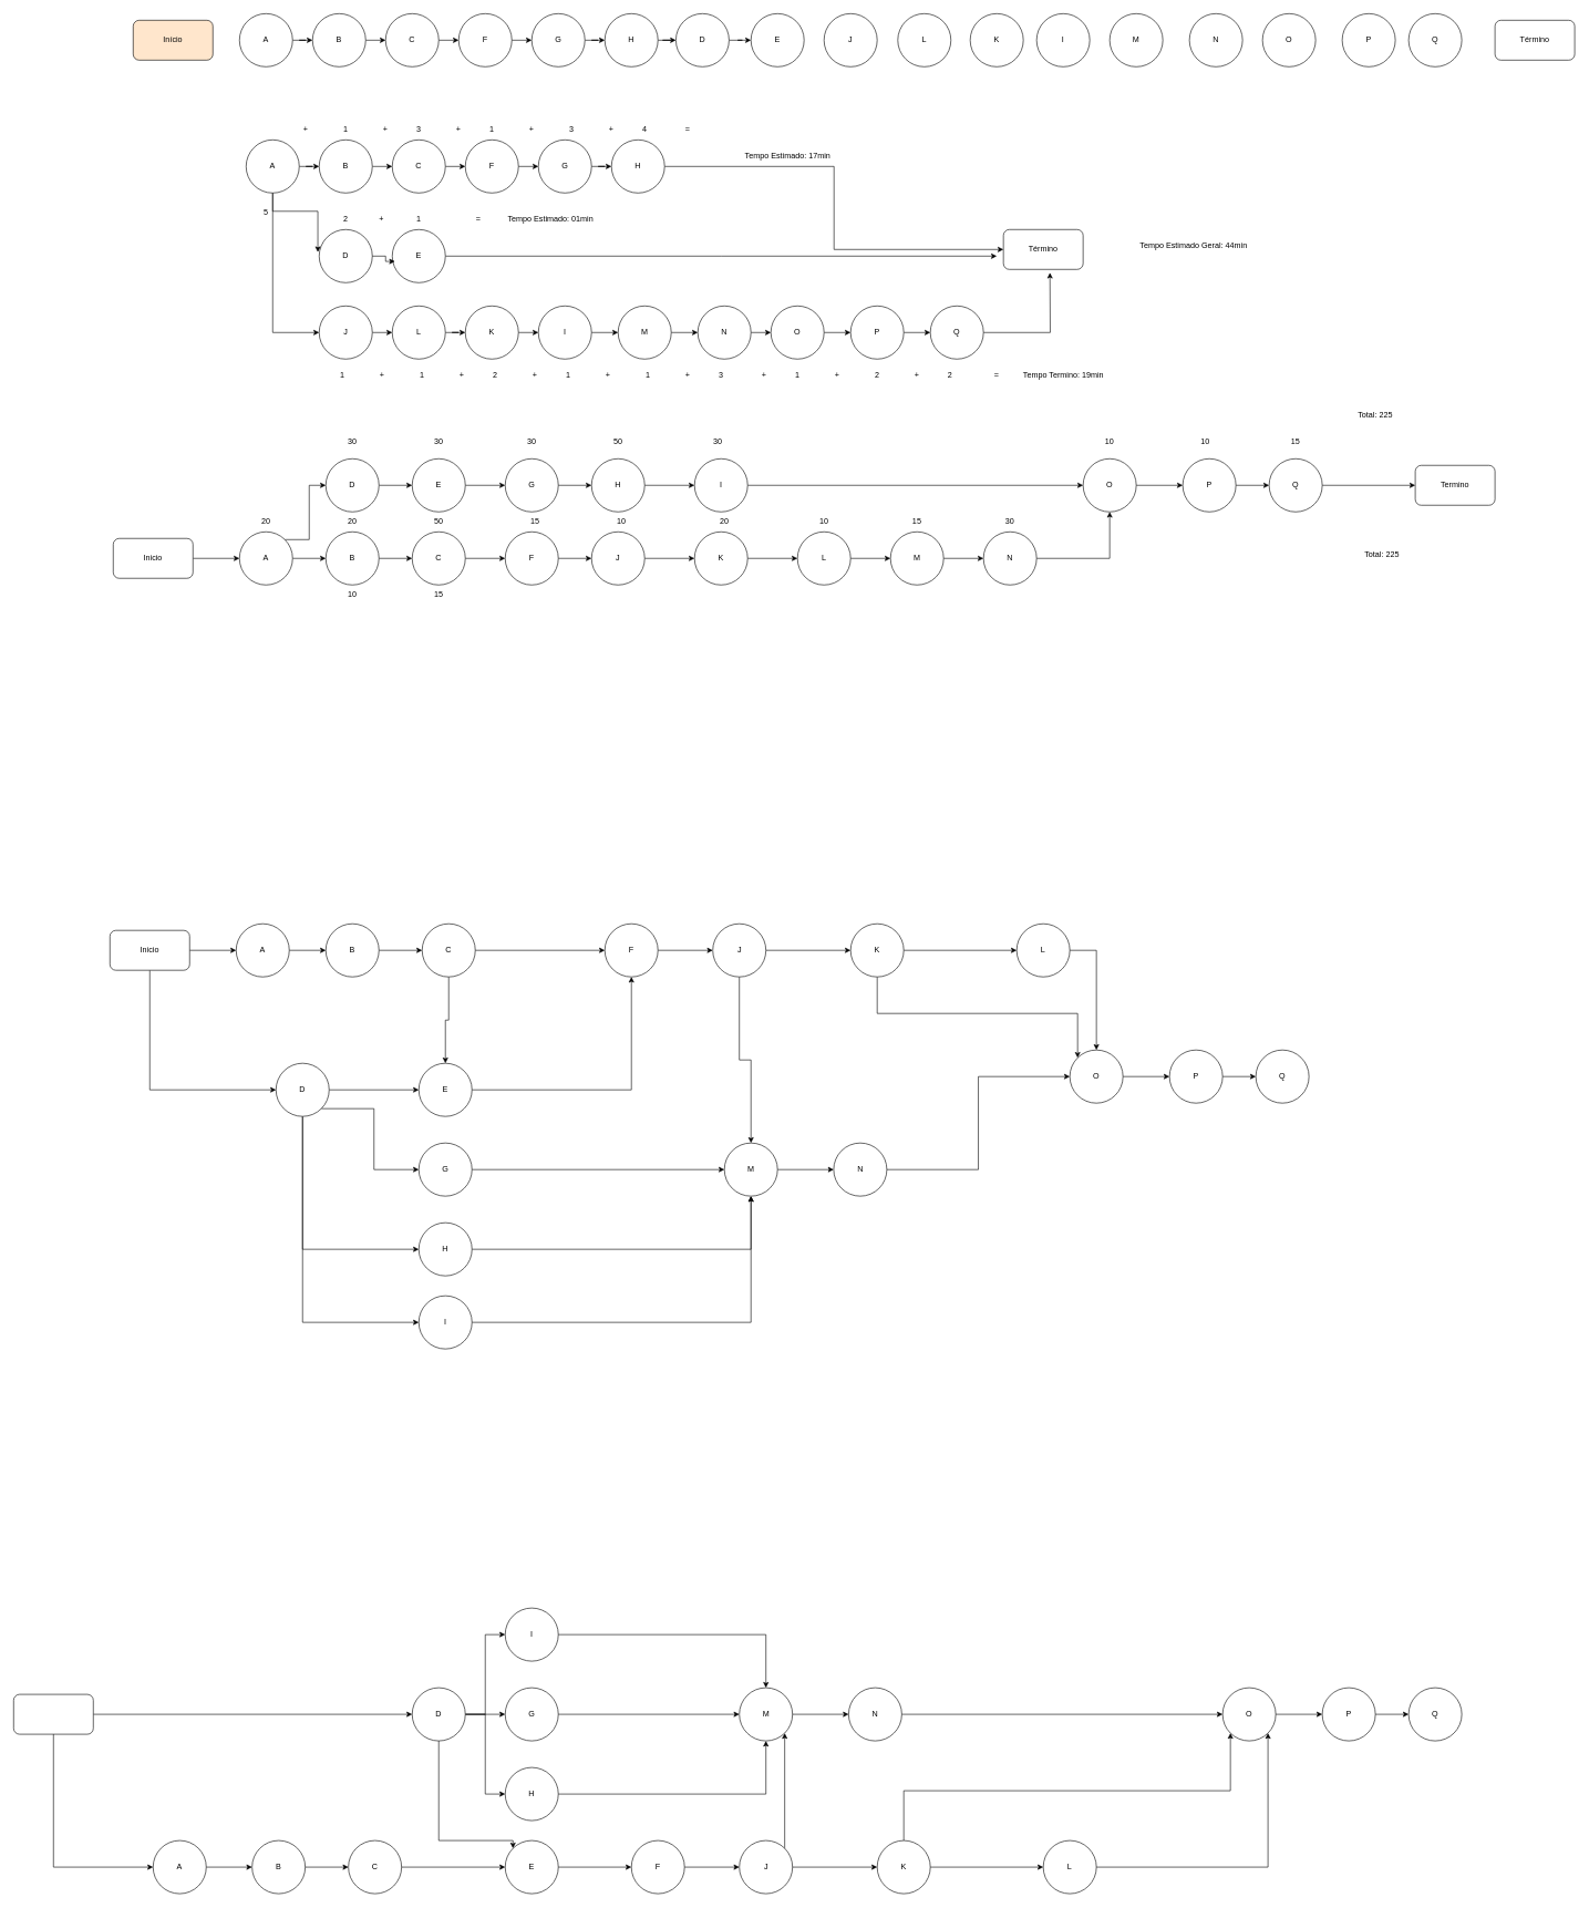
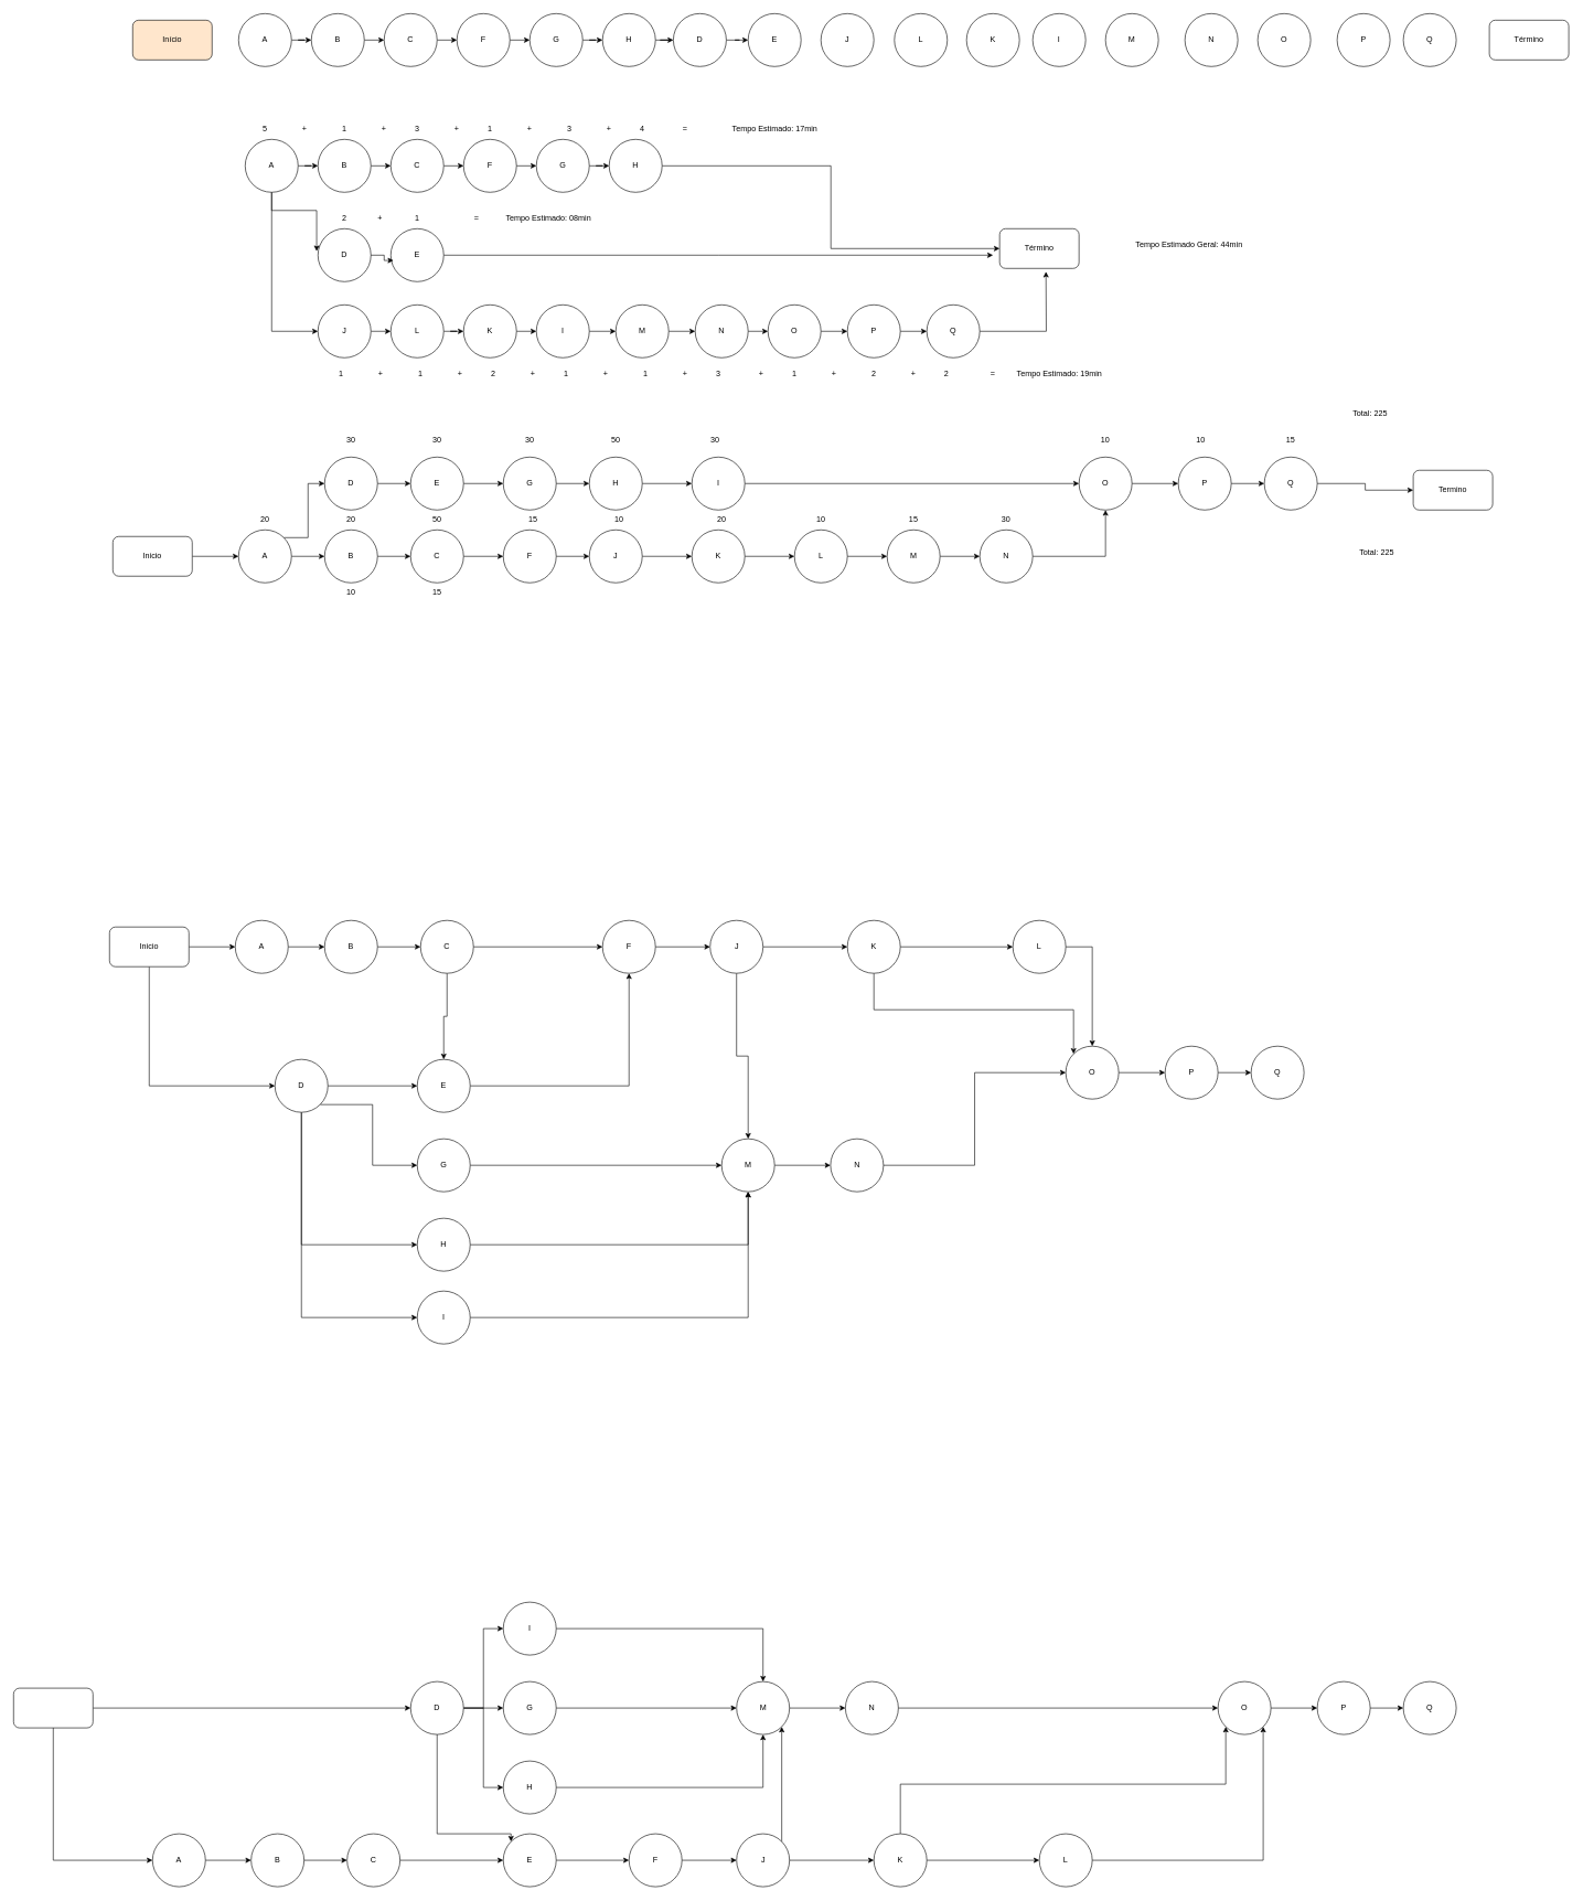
- <mxCell id="99" value="Tempo Estimado: 17min " style="text;html=1;strokeColor=none;fillColor=none;align=center;verticalAlign=middle;whiteSpace=wrap;rounded=0;" parent="1" vertex="1"><mxGeometry x="1093.5" y="220" width="183" height="30" as="geometry" /></mxCell>
+ <mxCell id="99" value="Tempo Estimado: 17min " style="text;html=1;strokeColor=none;fillColor=none;align=center;verticalAlign=middle;whiteSpace=wrap;rounded=0;" parent="1" vertex="1"><mxGeometry x="1078.5" y="180" width="183" height="30" as="geometry" /></mxCell>
- <mxCell id="65" value="5" style="text;html=1;strokeColor=none;fillColor=none;align=center;verticalAlign=middle;whiteSpace=wrap;rounded=0;" parent="1" vertex="1"><mxGeometry x="370" y="305" width="60" height="30" as="geometry" /></mxCell>
+ <mxCell id="65" value="5" style="text;html=1;strokeColor=none;fillColor=none;align=center;verticalAlign=middle;whiteSpace=wrap;rounded=0;" parent="1" vertex="1"><mxGeometry x="370" y="180" width="60" height="30" as="geometry" /></mxCell>
- <mxCell id="100" value="Tempo Estimado: 01min " style="text;html=1;strokeColor=none;fillColor=none;align=center;verticalAlign=middle;whiteSpace=wrap;rounded=0;" parent="1" vertex="1"><mxGeometry x="737" y="315" width="183" height="30" as="geometry" /></mxCell>
+ <mxCell id="100" value="Tempo Estimado: 08min " style="text;html=1;strokeColor=none;fillColor=none;align=center;verticalAlign=middle;whiteSpace=wrap;rounded=0;" parent="1" vertex="1"><mxGeometry x="737" y="315" width="183" height="30" as="geometry" /></mxCell>
- <mxCell id="101" value="Tempo Termino: 19min " style="text;html=1;strokeColor=none;fillColor=none;align=center;verticalAlign=middle;whiteSpace=wrap;rounded=0;" parent="1" vertex="1"><mxGeometry x="1508.5" y="550" width="183" height="30" as="geometry" /></mxCell>
+ <mxCell id="101" value="Tempo Estimado: 19min " style="text;html=1;strokeColor=none;fillColor=none;align=center;verticalAlign=middle;whiteSpace=wrap;rounded=0;" parent="1" vertex="1"><mxGeometry x="1508.5" y="550" width="183" height="30" as="geometry" /></mxCell>
- <mxCell id="199" value="Termino" style="rounded=1;whiteSpace=wrap;html=1;" vertex="1" parent="1"><mxGeometry x="2130" y="700" width="120" height="60" as="geometry" /></mxCell>
+ <mxCell id="199" value="Termino" style="rounded=1;whiteSpace=wrap;html=1;" vertex="1" parent="1"><mxGeometry x="2135" y="710" width="120" height="60" as="geometry" /></mxCell>
